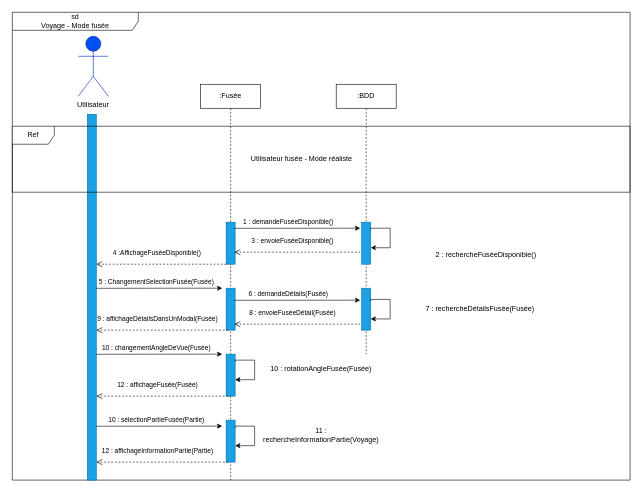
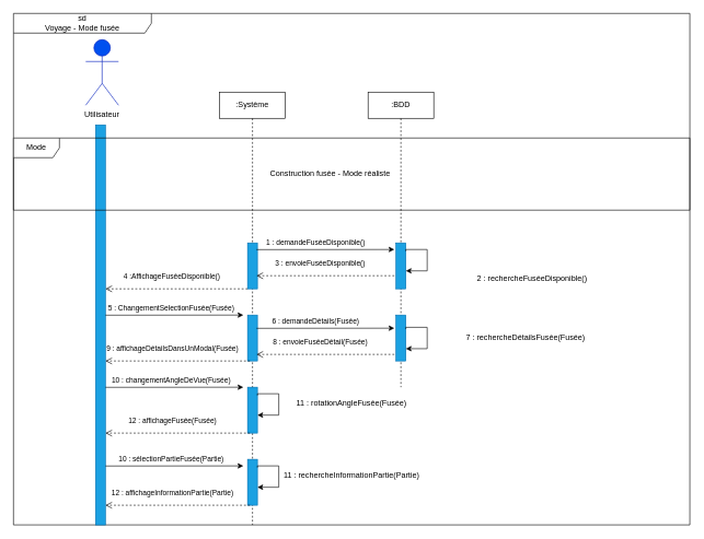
- <mxCell id="5" value=":Fusée" style="shape=umlLifeline;perimeter=lifelinePerimeter;whiteSpace=wrap;html=1;container=1;collapsible=0;recursiveResize=0;outlineConnect=0;size=40;" parent="1" vertex="1"><mxGeometry x="334" y="140" width="100" height="660" as="geometry" /></mxCell>
+ <mxCell id="5" value=":Système" style="shape=umlLifeline;perimeter=lifelinePerimeter;whiteSpace=wrap;html=1;container=1;collapsible=0;recursiveResize=0;outlineConnect=0;size=40;" parent="1" vertex="1"><mxGeometry x="334" y="140" width="100" height="660" as="geometry" /></mxCell>
- <mxCell id="13" value="Ref " style="shape=umlFrame;whiteSpace=wrap;html=1;width=70;height=30;fillStyle=auto;sketch=0;shadow=0;" parent="1" vertex="1"><mxGeometry y="210" width="1030" height="110" as="geometry" x="20" /></mxCell>
+ <mxCell id="13" value="Mode " style="shape=umlFrame;whiteSpace=wrap;html=1;width=70;height=30;fillStyle=auto;sketch=0;shadow=0;" parent="1" vertex="1"><mxGeometry y="210" width="1030" height="110" as="geometry" x="20" /></mxCell>
- <mxCell id="15" value="Utilisateur fusée - Mode réaliste" style="text;html=1;strokeColor=none;fillColor=none;align=center;verticalAlign=middle;whiteSpace=wrap;overflow=hidden;shadow=0;sketch=0;fillStyle=auto;" parent="1" vertex="1"><mxGeometry x="390" y="255" width="225" height="20" as="geometry" /></mxCell>
+ <mxCell id="15" value="Construction fusée - Mode réaliste" style="text;html=1;strokeColor=none;fillColor=none;align=center;verticalAlign=middle;whiteSpace=wrap;overflow=hidden;shadow=0;sketch=0;fillStyle=auto;" parent="1" vertex="1"><mxGeometry x="390" y="255" width="225" height="20" as="geometry" /></mxCell>
- <mxCell id="30" value="10 : rotationAngleFusée(Fusée)" style="text;html=1;strokeColor=none;fillColor=none;align=center;verticalAlign=middle;whiteSpace=wrap;rounded=0;" vertex="1" parent="1"><mxGeometry x="430" y="600" width="210" height="30" as="geometry" /></mxCell>
+ <mxCell id="30" value="11 : rotationAngleFusée(Fusée)" style="text;html=1;strokeColor=none;fillColor=none;align=center;verticalAlign=middle;whiteSpace=wrap;rounded=0;" vertex="1" parent="1"><mxGeometry x="430" y="600" width="210" height="30" as="geometry" /></mxCell>
- <mxCell id="33" value="11 : rechercheInformationPartie(Voyage)" style="text;html=1;strokeColor=none;fillColor=none;align=center;verticalAlign=middle;whiteSpace=wrap;rounded=0;" vertex="1" parent="1"><mxGeometry x="430" y="710" width="210" height="30" as="geometry" /></mxCell>
+ <mxCell id="33" value="11 : rechercheInformationPartie(Partie)" style="text;html=1;strokeColor=none;fillColor=none;align=center;verticalAlign=middle;whiteSpace=wrap;rounded=0;" vertex="1" parent="1"><mxGeometry x="430" y="710" width="210" height="30" as="geometry" /></mxCell>
